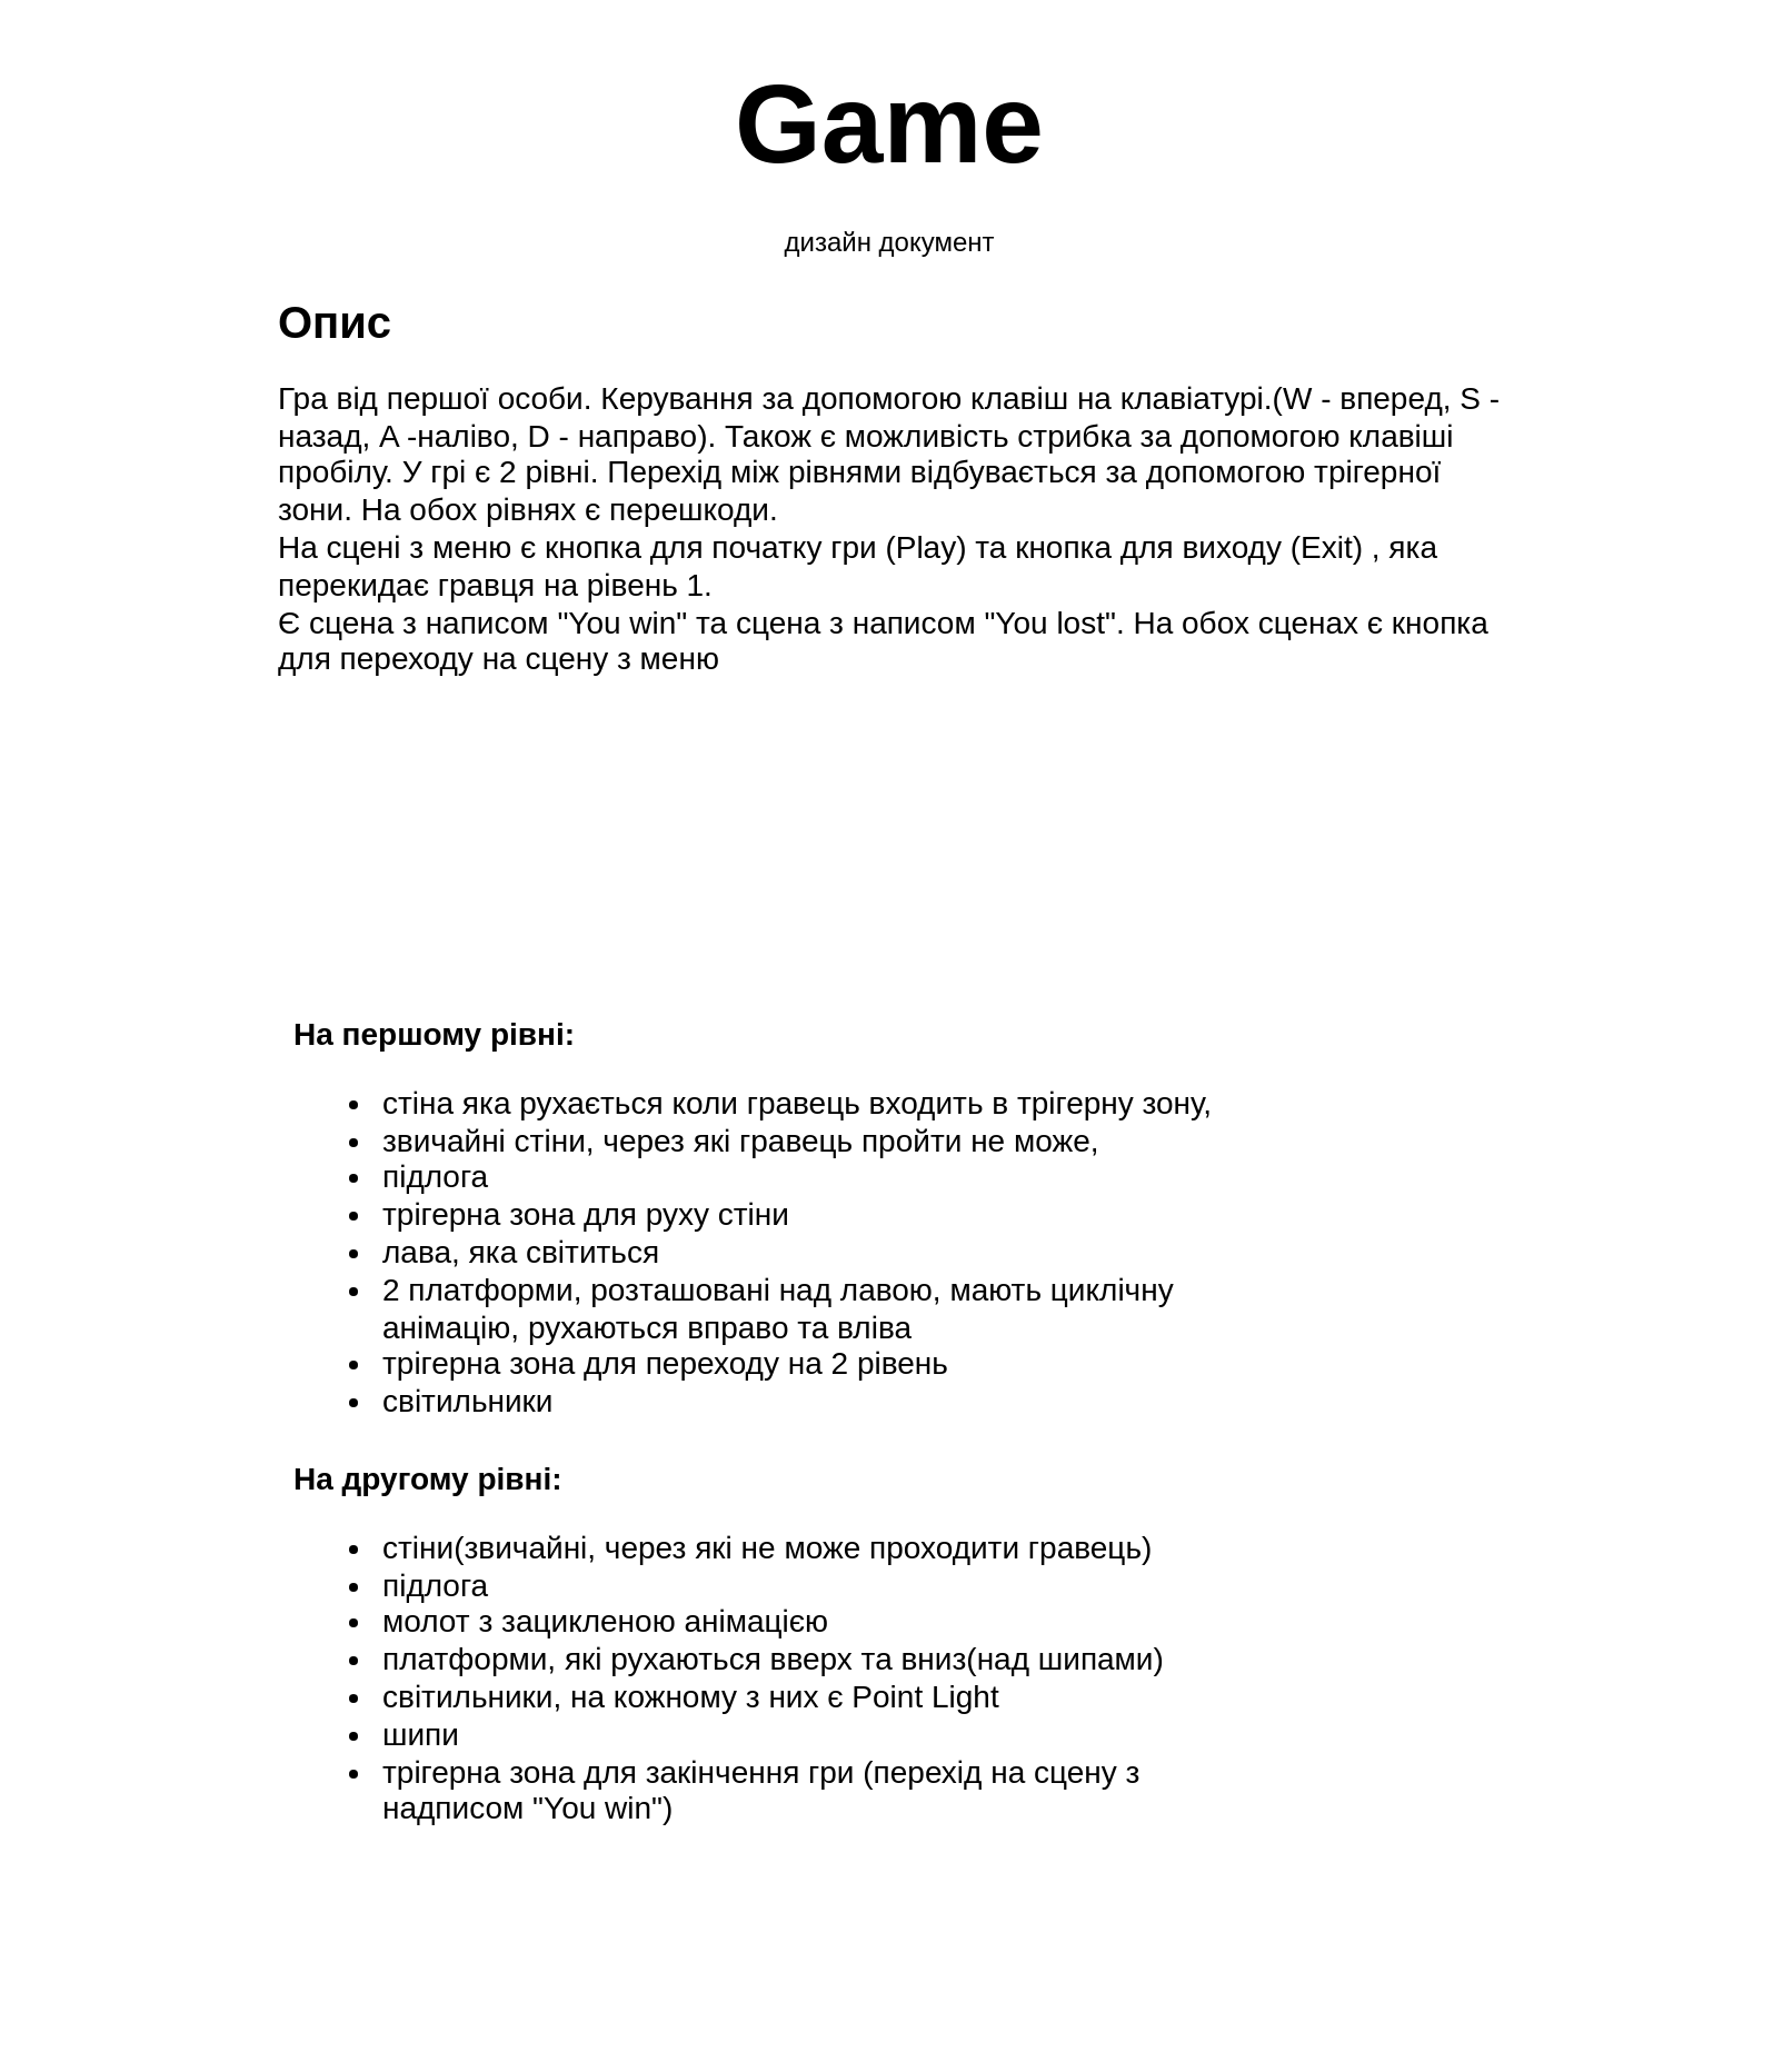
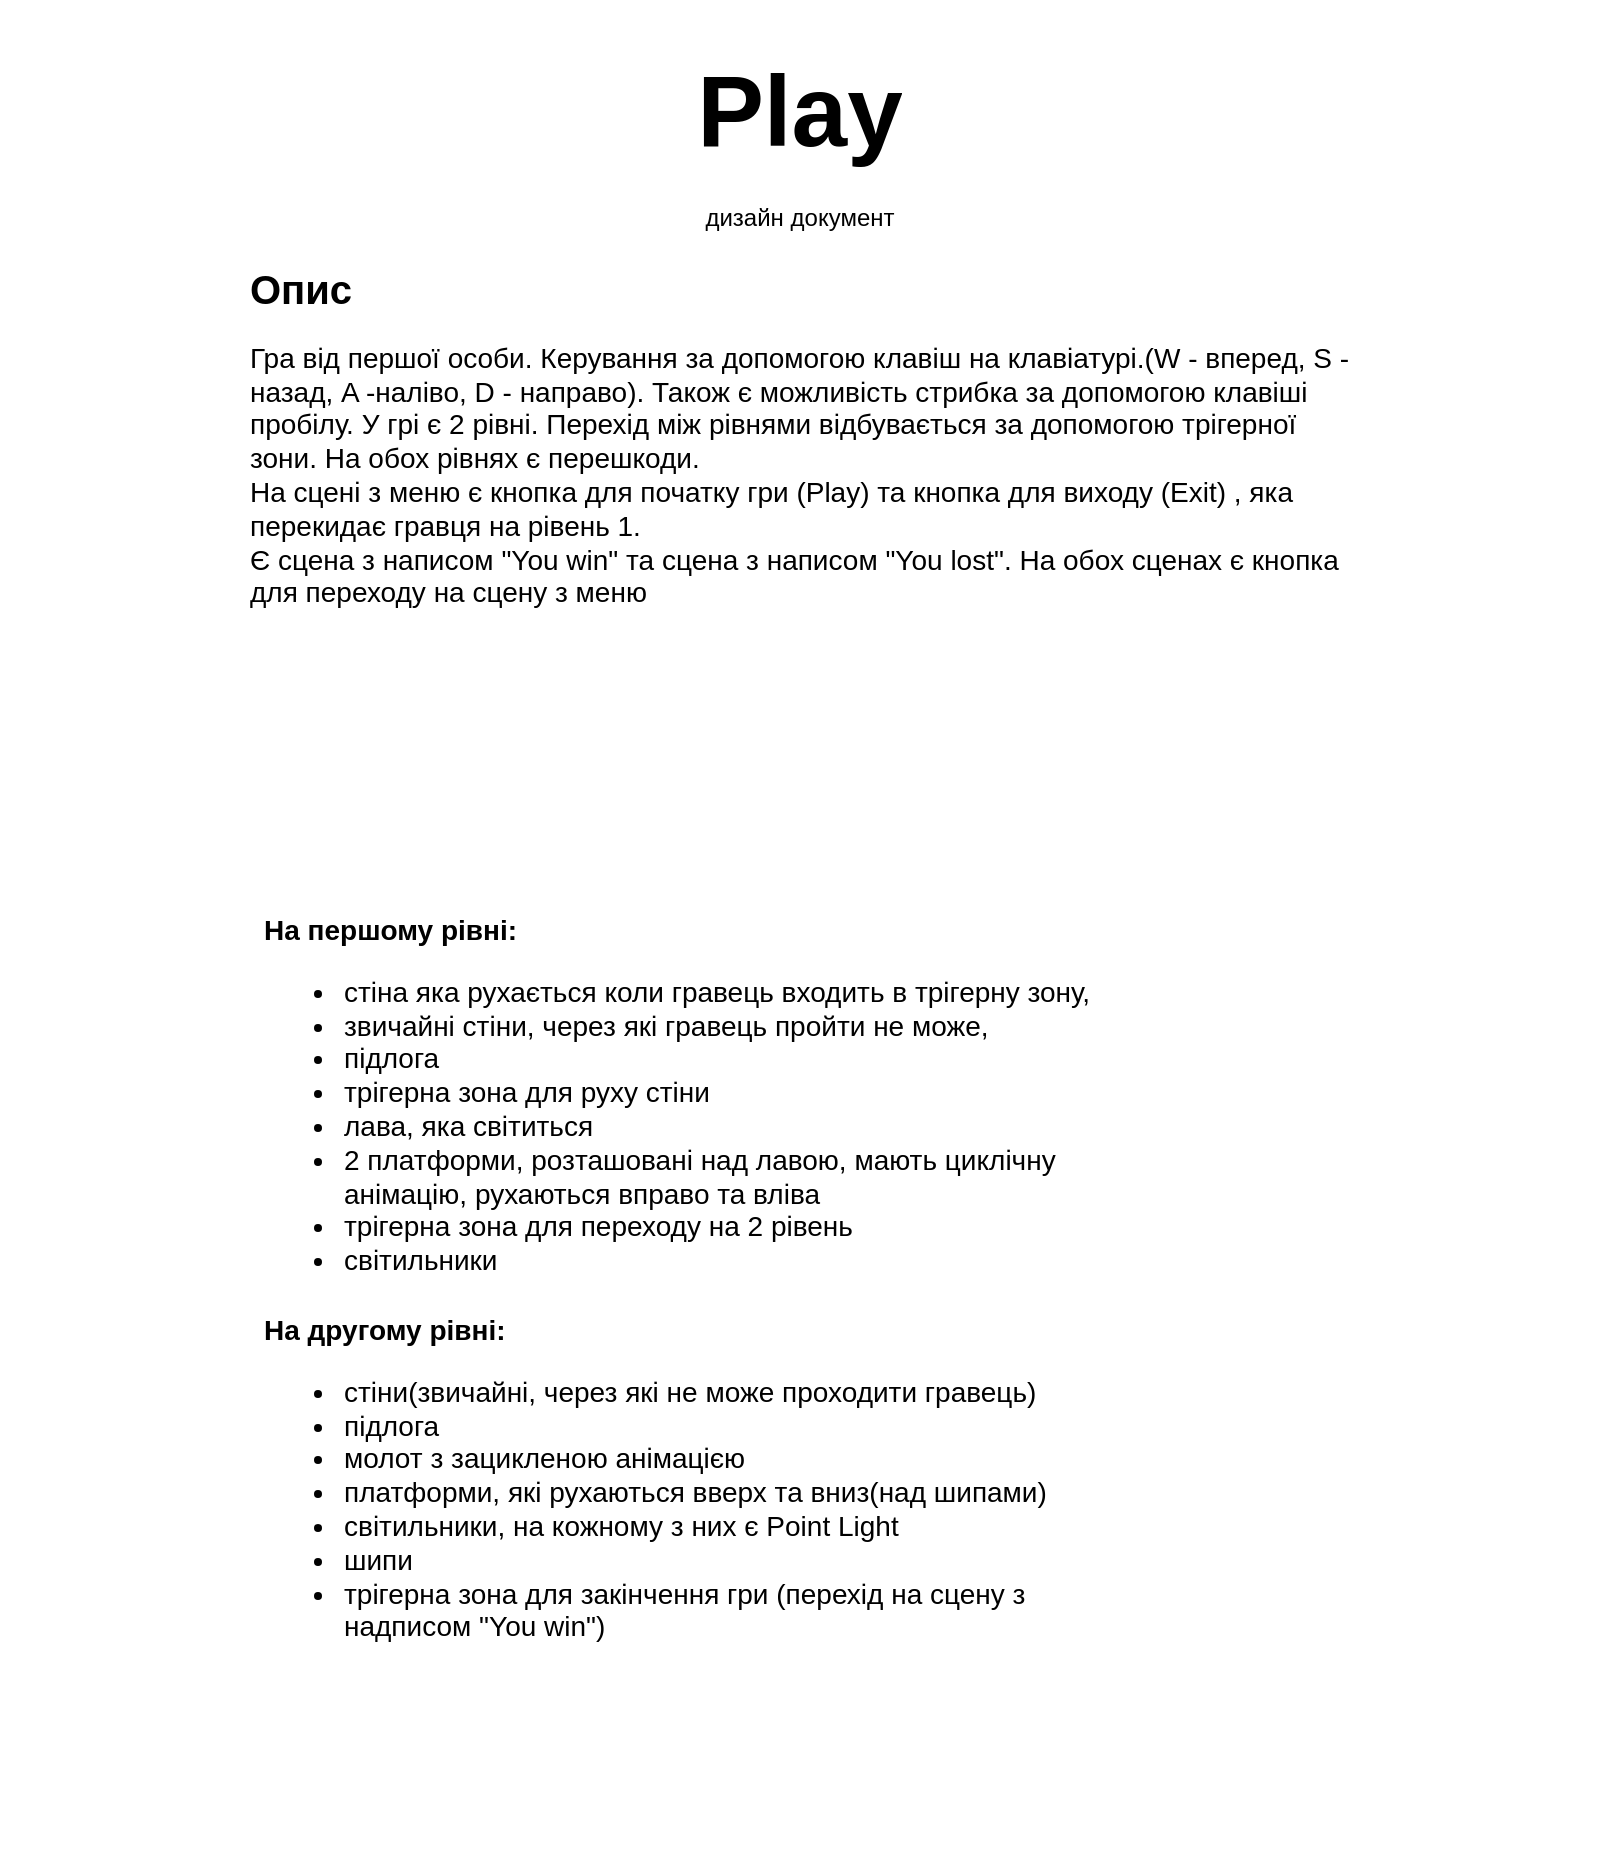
- <mxCell id="2" value="&lt;h1&gt;&lt;font style=&quot;font-size: 50px;&quot;&gt;Game&lt;/font&gt;&lt;/h1&gt;&lt;p style=&quot;&quot;&gt;дизайн документ&lt;/p&gt;" style="text;html=1;strokeColor=none;fillColor=none;spacing=5;spacingTop=-20;whiteSpace=wrap;overflow=hidden;rounded=0;align=center;" parent="1" vertex="1"><mxGeometry x="20" y="20" width="760" height="500" as="geometry" /></mxCell>
+ <mxCell id="2" value="&lt;h1&gt;&lt;font style=&quot;font-size: 50px;&quot;&gt;Play&lt;/font&gt;&lt;/h1&gt;&lt;p style=&quot;&quot;&gt;дизайн документ&lt;/p&gt;" style="text;html=1;strokeColor=none;fillColor=none;spacing=5;spacingTop=-20;whiteSpace=wrap;overflow=hidden;rounded=0;align=center;" parent="1" vertex="1"><mxGeometry x="20" y="20" width="760" height="500" as="geometry" /></mxCell>
